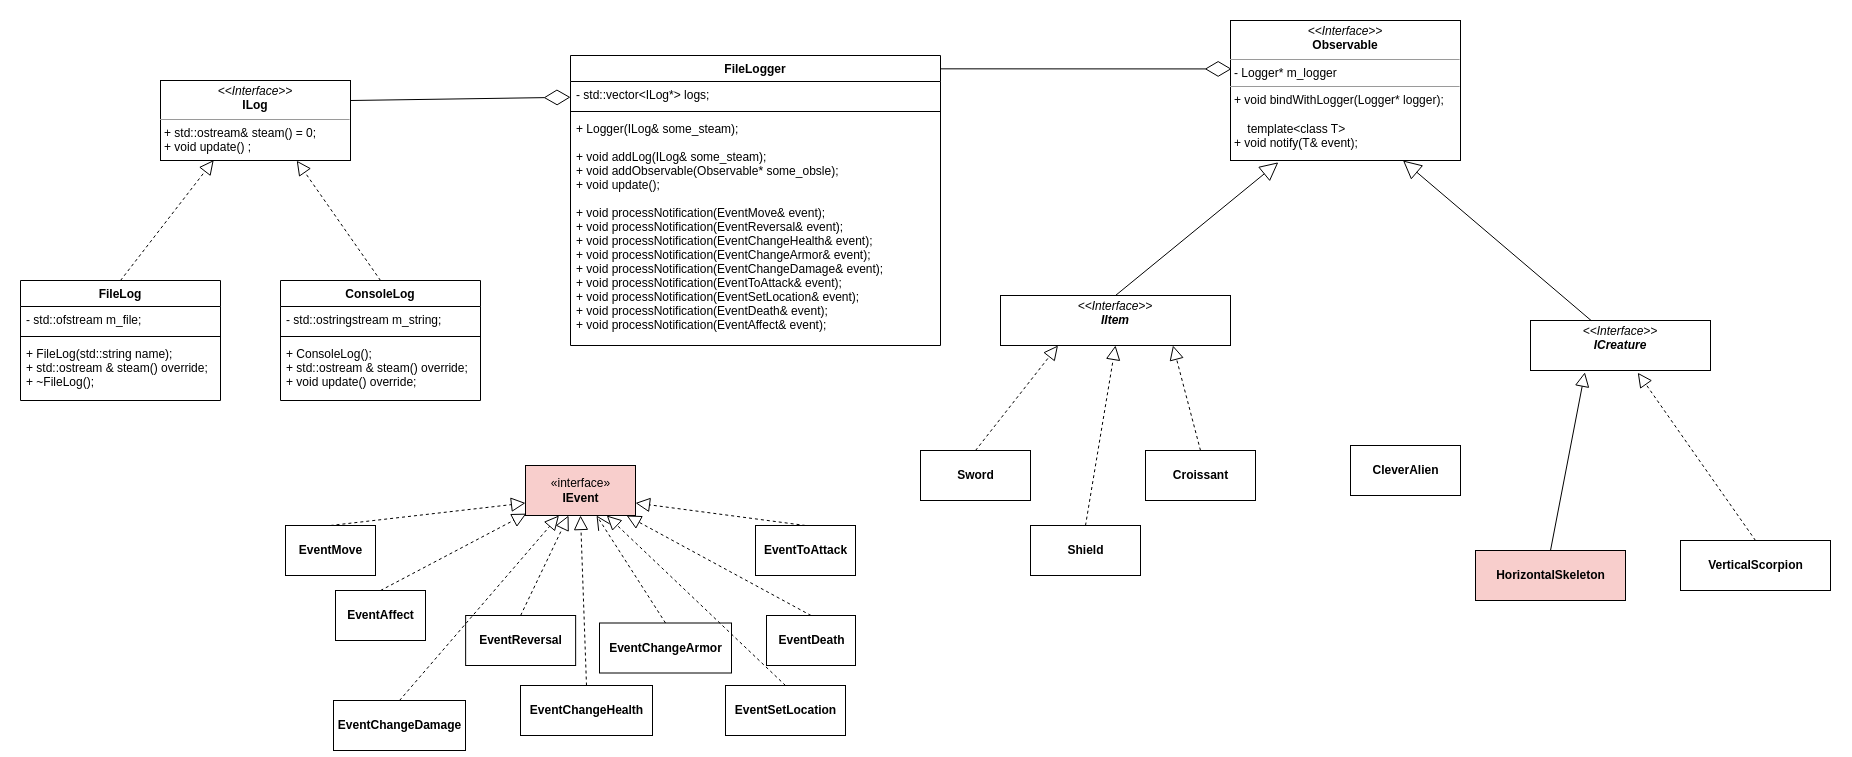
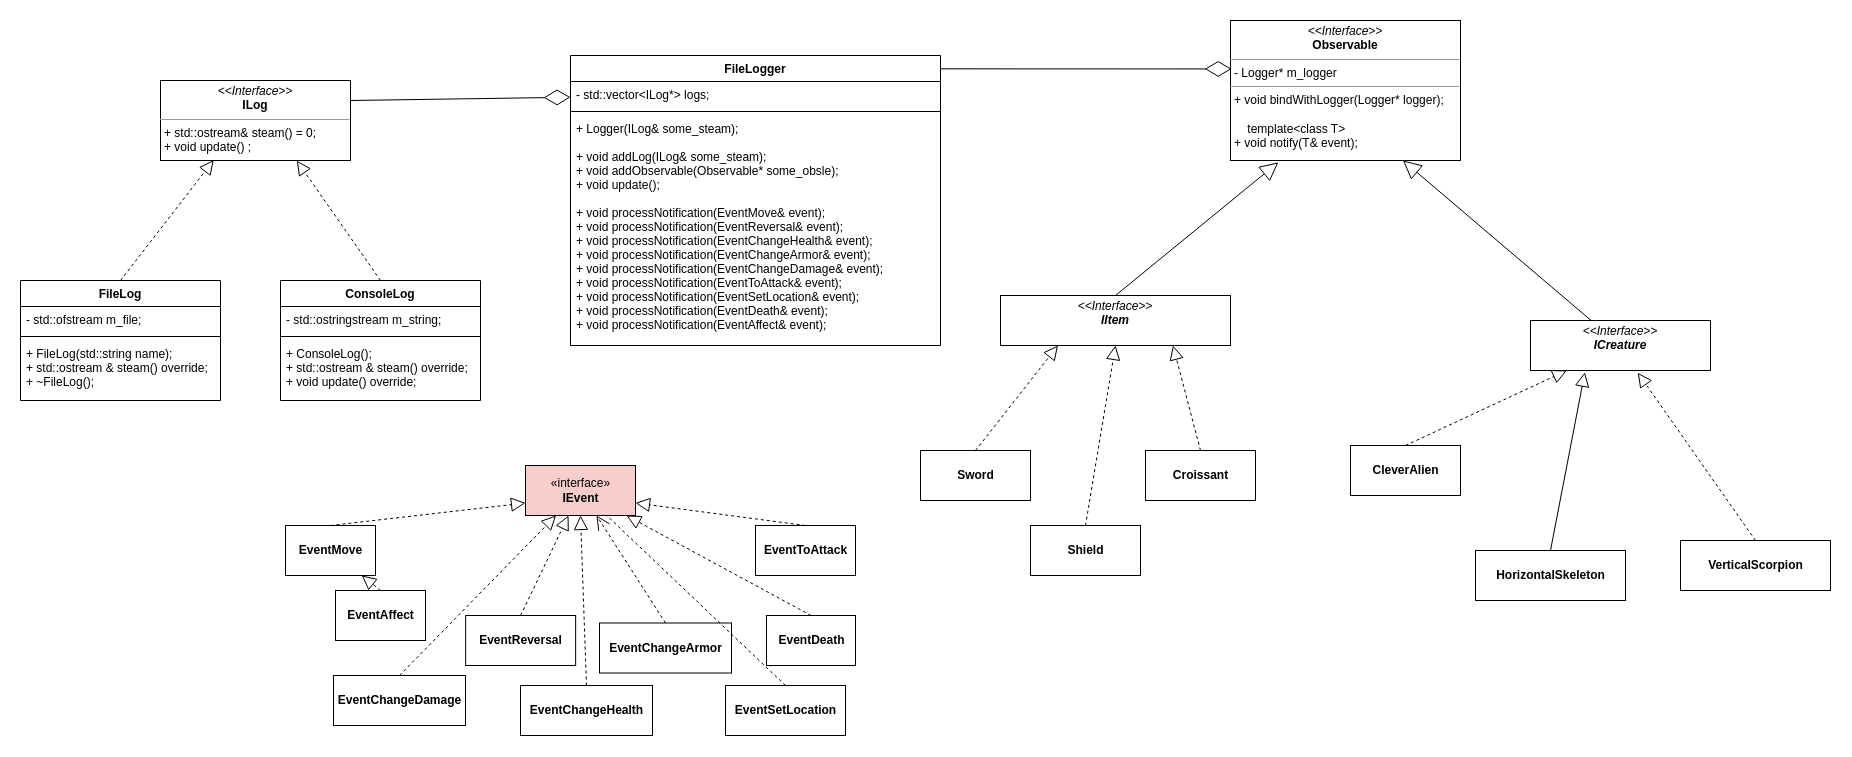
+ <mxCell id="10" value="" style="endArrow=block;dashed=1;endFill=0;endSize=12;html=1;exitX=0.5;exitY=0;exitDx=0;exitDy=0;" edge="1" parent="1" source="14" target="2"><mxGeometry width="160" relative="1" as="geometry"><mxPoint x="960" y="560" as="sourcePoint" /><mxPoint x="1630" y="292" as="targetPoint" /></mxGeometry></mxCell>
- <mxCell id="50" value="" style="endArrow=block;dashed=1;endFill=0;endSize=12;html=1;exitX=0.5;exitY=0;exitDx=0;exitDy=0;" edge="1" parent="1" source="49" target="36"><mxGeometry width="160" relative="1" as="geometry"><mxPoint x="695" y="581" as="sourcePoint" /><mxPoint x="645" y="586.5" as="targetPoint" /></mxGeometry></mxCell>
+ <mxCell id="50" value="" style="endArrow=none;dashed=1;endFill=0;endSize=12;html=1;exitX=0.5;exitY=0;exitDx=0;exitDy=0;" edge="1" parent="1" source="49" target="36"><mxGeometry width="160" relative="1" as="geometry"><mxPoint x="695" y="581" as="sourcePoint" /><mxPoint x="645" y="586.5" as="targetPoint" /></mxGeometry></mxCell>
- <mxCell id="54" value="" style="endArrow=block;dashed=1;endFill=0;endSize=12;html=1;entryX=0.008;entryY=0.963;entryDx=0;entryDy=0;exitX=0.5;exitY=0;exitDx=0;exitDy=0;entryPerimeter=0;" edge="1" parent="1" source="53" target="36"><mxGeometry width="160" relative="1" as="geometry"><mxPoint x="520" y="742.5" as="sourcePoint" /><mxPoint x="540" y="575" as="targetPoint" /></mxGeometry></mxCell>
+ <mxCell id="54" value="" style="endArrow=block;dashed=1;endFill=0;endSize=12;html=1;exitX=0.5;exitY=0;exitDx=0;exitDy=0;" edge="1" parent="1" source="53" target="37"><mxGeometry width="160" relative="1" as="geometry"><mxPoint x="520" y="742.5" as="sourcePoint" /><mxPoint x="540" y="575" as="targetPoint" /></mxGeometry></mxCell>
- <mxCell id="15" value="&lt;span style=&quot;font-weight: 700&quot;&gt;HorizontalSkeleton&lt;/span&gt;" style="html=1;fillColor=#f8cecc;" vertex="1" parent="1"><mxGeometry x="1475" y="550" width="150" height="50" as="geometry" /></mxCell>
+ <mxCell id="15" value="&lt;span style=&quot;font-weight: 700&quot;&gt;HorizontalSkeleton&lt;/span&gt;" style="html=1;" vertex="1" parent="1"><mxGeometry x="1475" y="550" width="150" height="50" as="geometry" /></mxCell>
- <mxCell id="45" value="&lt;b&gt;EventChangeDamage&lt;/b&gt;" style="html=1;" vertex="1" parent="1"><mxGeometry x="333" y="700" width="132" height="50" as="geometry" /></mxCell>
+ <mxCell id="45" value="&lt;b&gt;EventChangeDamage&lt;/b&gt;" style="html=1;" vertex="1" parent="1"><mxGeometry x="333" y="675" width="132" height="50" as="geometry" /></mxCell>
